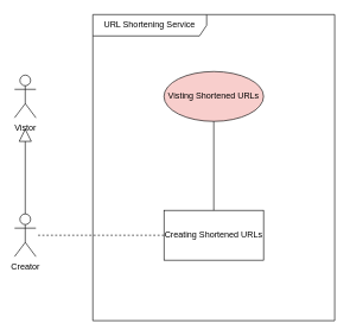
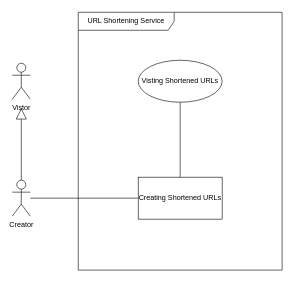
- <mxCell id="3" value="Visting Shortened URLs" style="ellipse;whiteSpace=wrap;html=1;fillColor=#f8cecc;" vertex="1" parent="2"><mxGeometry x="100" y="80" width="140" height="70" as="geometry" /></mxCell>
+ <mxCell id="3" value="Visting Shortened URLs" style="ellipse;whiteSpace=wrap;html=1;" vertex="1" parent="2"><mxGeometry x="100" y="80" width="140" height="70" as="geometry" /></mxCell>
- <mxCell id="9" style="rounded=0;orthogonalLoop=1;jettySize=auto;html=1;endArrow=none;endFill=0;dashed=1;" edge="1" parent="1" source="4" target="6"><mxGeometry relative="1" as="geometry" /></mxCell>
+ <mxCell id="9" style="rounded=0;orthogonalLoop=1;jettySize=auto;html=1;endArrow=none;endFill=0;" edge="1" parent="1" source="4" target="6"><mxGeometry relative="1" as="geometry" /></mxCell>
